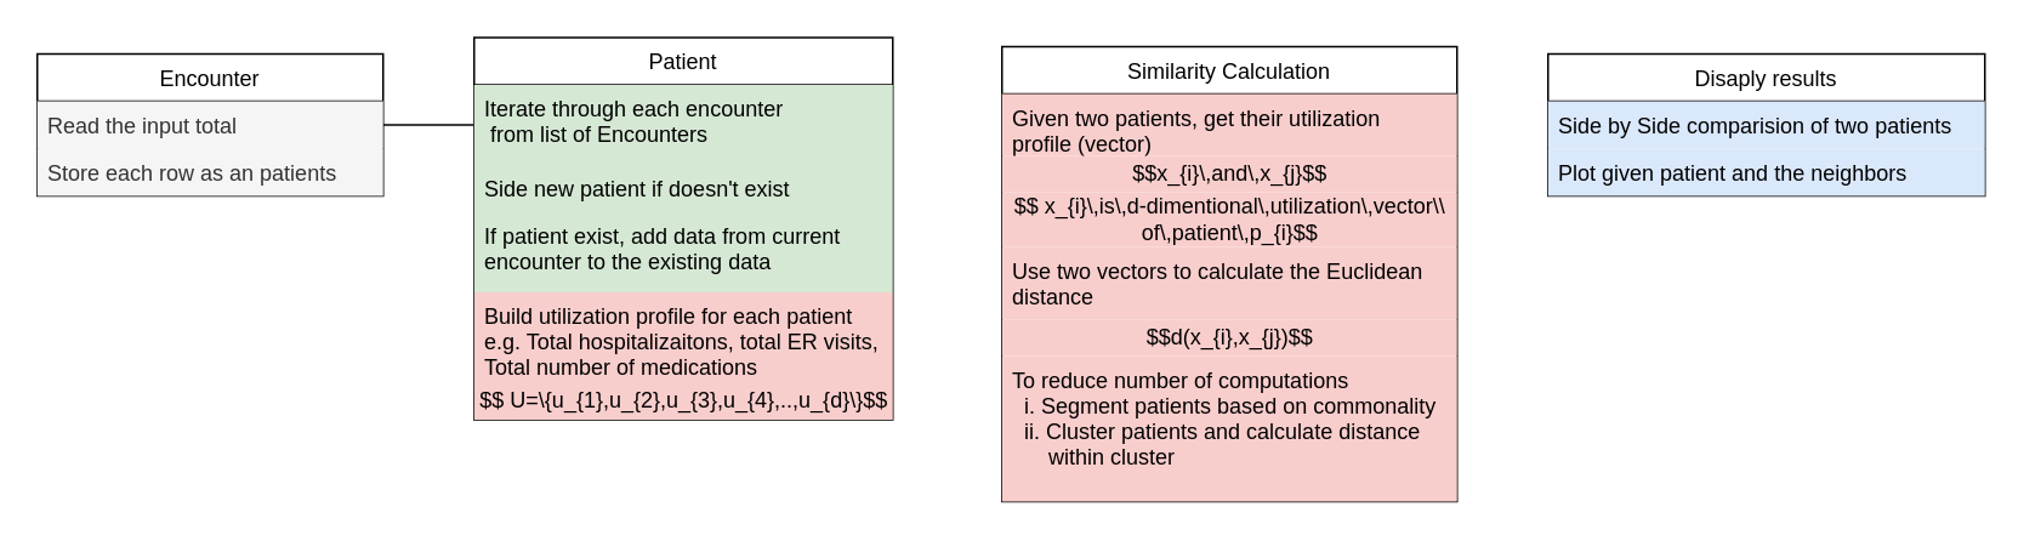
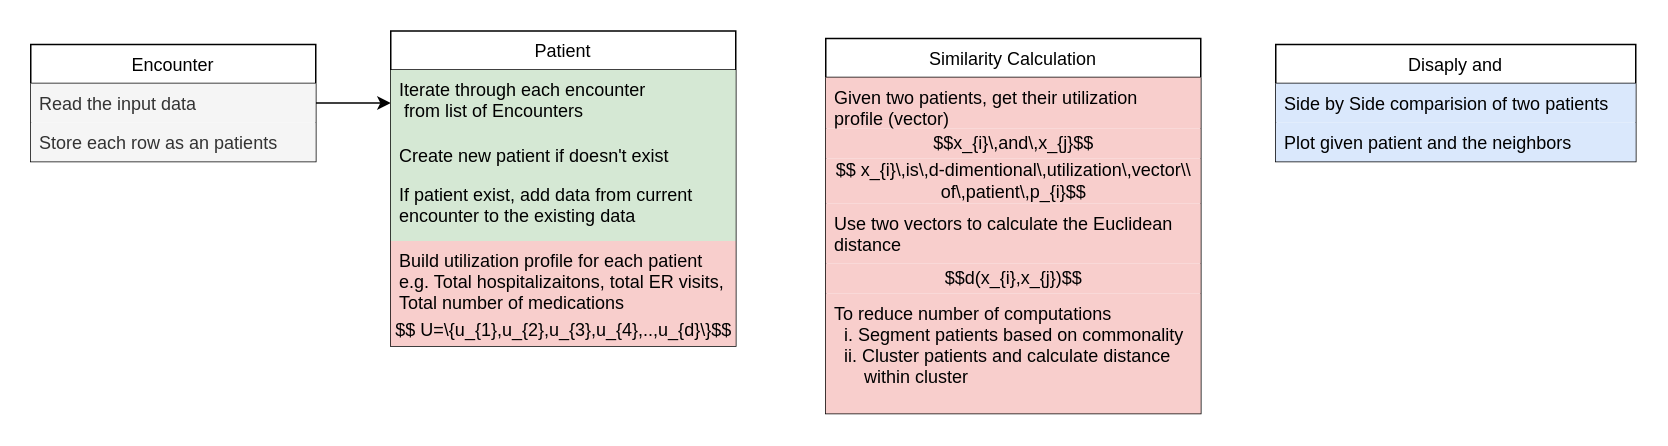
- <mxCell id="19" value="Disaply results" style="swimlane;fontStyle=0;childLayout=stackLayout;horizontal=1;startSize=26;fillColor=none;horizontalStack=0;resizeParent=1;resizeParentMax=0;resizeLast=0;collapsible=1;marginBottom=0;flipH=0;" vertex="1" parent="1"><mxGeometry x="850" y="29" width="240" height="78" as="geometry" /></mxCell>
+ <mxCell id="19" value="Disaply and" style="swimlane;fontStyle=0;childLayout=stackLayout;horizontal=1;startSize=26;fillColor=none;horizontalStack=0;resizeParent=1;resizeParentMax=0;resizeLast=0;collapsible=1;marginBottom=0;flipH=0;" vertex="1" parent="1"><mxGeometry x="850" y="29" width="240" height="78" as="geometry" /></mxCell>
- <mxCell id="2" value="" style="edgeStyle=orthogonalEdgeStyle;rounded=0;orthogonalLoop=1;jettySize=auto;html=1;endArrow=none;" edge="1" parent="1" source="3" target="7"><mxGeometry relative="1" as="geometry" /></mxCell>
+ <mxCell id="2" value="" style="edgeStyle=orthogonalEdgeStyle;rounded=0;orthogonalLoop=1;jettySize=auto;html=1;" edge="1" parent="1" source="3" target="7"><mxGeometry relative="1" as="geometry" /></mxCell>
- <mxCell id="4" value="Read the input total" style="text;strokeColor=none;fillColor=#f5f5f5;align=left;verticalAlign=top;spacingLeft=4;spacingRight=4;overflow=hidden;rotatable=0;points=[[0,0.5],[1,0.5]];portConstraint=eastwest;fontColor=#333333;" vertex="1" parent="3"><mxGeometry y="26" width="190" height="26" as="geometry" /></mxCell>
+ <mxCell id="4" value="Read the input data" style="text;strokeColor=none;fillColor=#f5f5f5;align=left;verticalAlign=top;spacingLeft=4;spacingRight=4;overflow=hidden;rotatable=0;points=[[0,0.5],[1,0.5]];portConstraint=eastwest;fontColor=#333333;" vertex="1" parent="3"><mxGeometry y="26" width="190" height="26" as="geometry" /></mxCell>
- <mxCell id="8" value="Side new patient if doesn't exist" style="text;strokeColor=none;fillColor=#d5e8d4;align=left;verticalAlign=top;spacingLeft=4;spacingRight=4;overflow=hidden;rotatable=0;points=[[0,0.5],[1,0.5]];portConstraint=eastwest;" vertex="1" parent="6"><mxGeometry y="70" width="230" height="26" as="geometry" /></mxCell>
+ <mxCell id="8" value="Create new patient if doesn't exist" style="text;strokeColor=none;fillColor=#d5e8d4;align=left;verticalAlign=top;spacingLeft=4;spacingRight=4;overflow=hidden;rotatable=0;points=[[0,0.5],[1,0.5]];portConstraint=eastwest;" vertex="1" parent="6"><mxGeometry y="70" width="230" height="26" as="geometry" /></mxCell>
